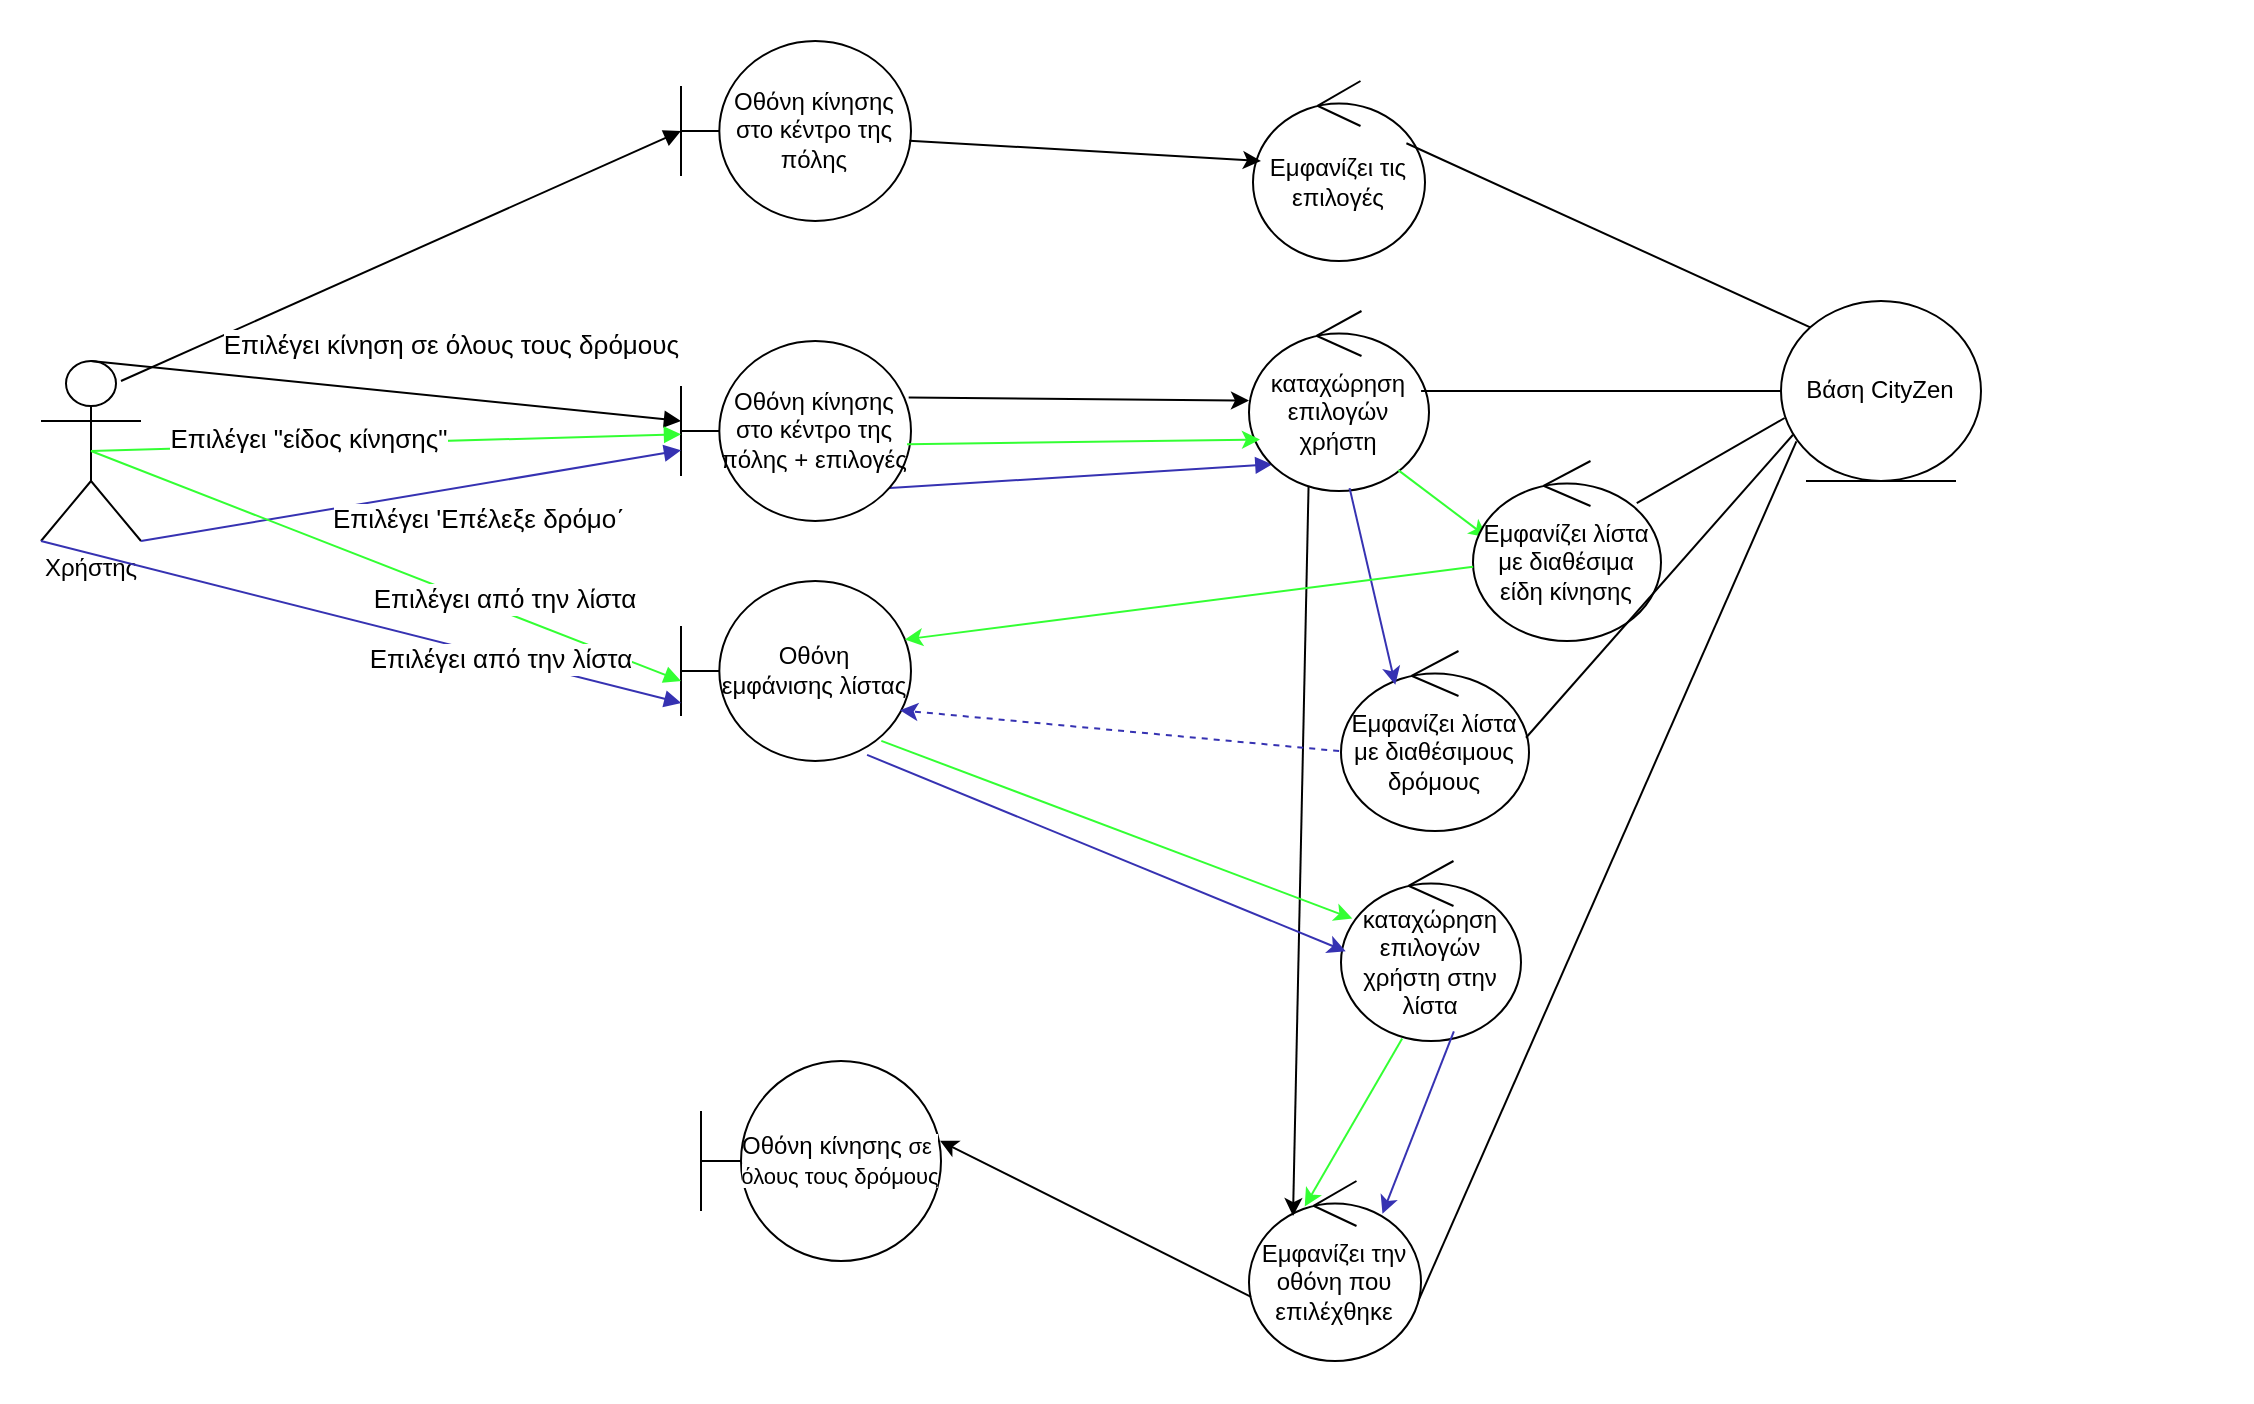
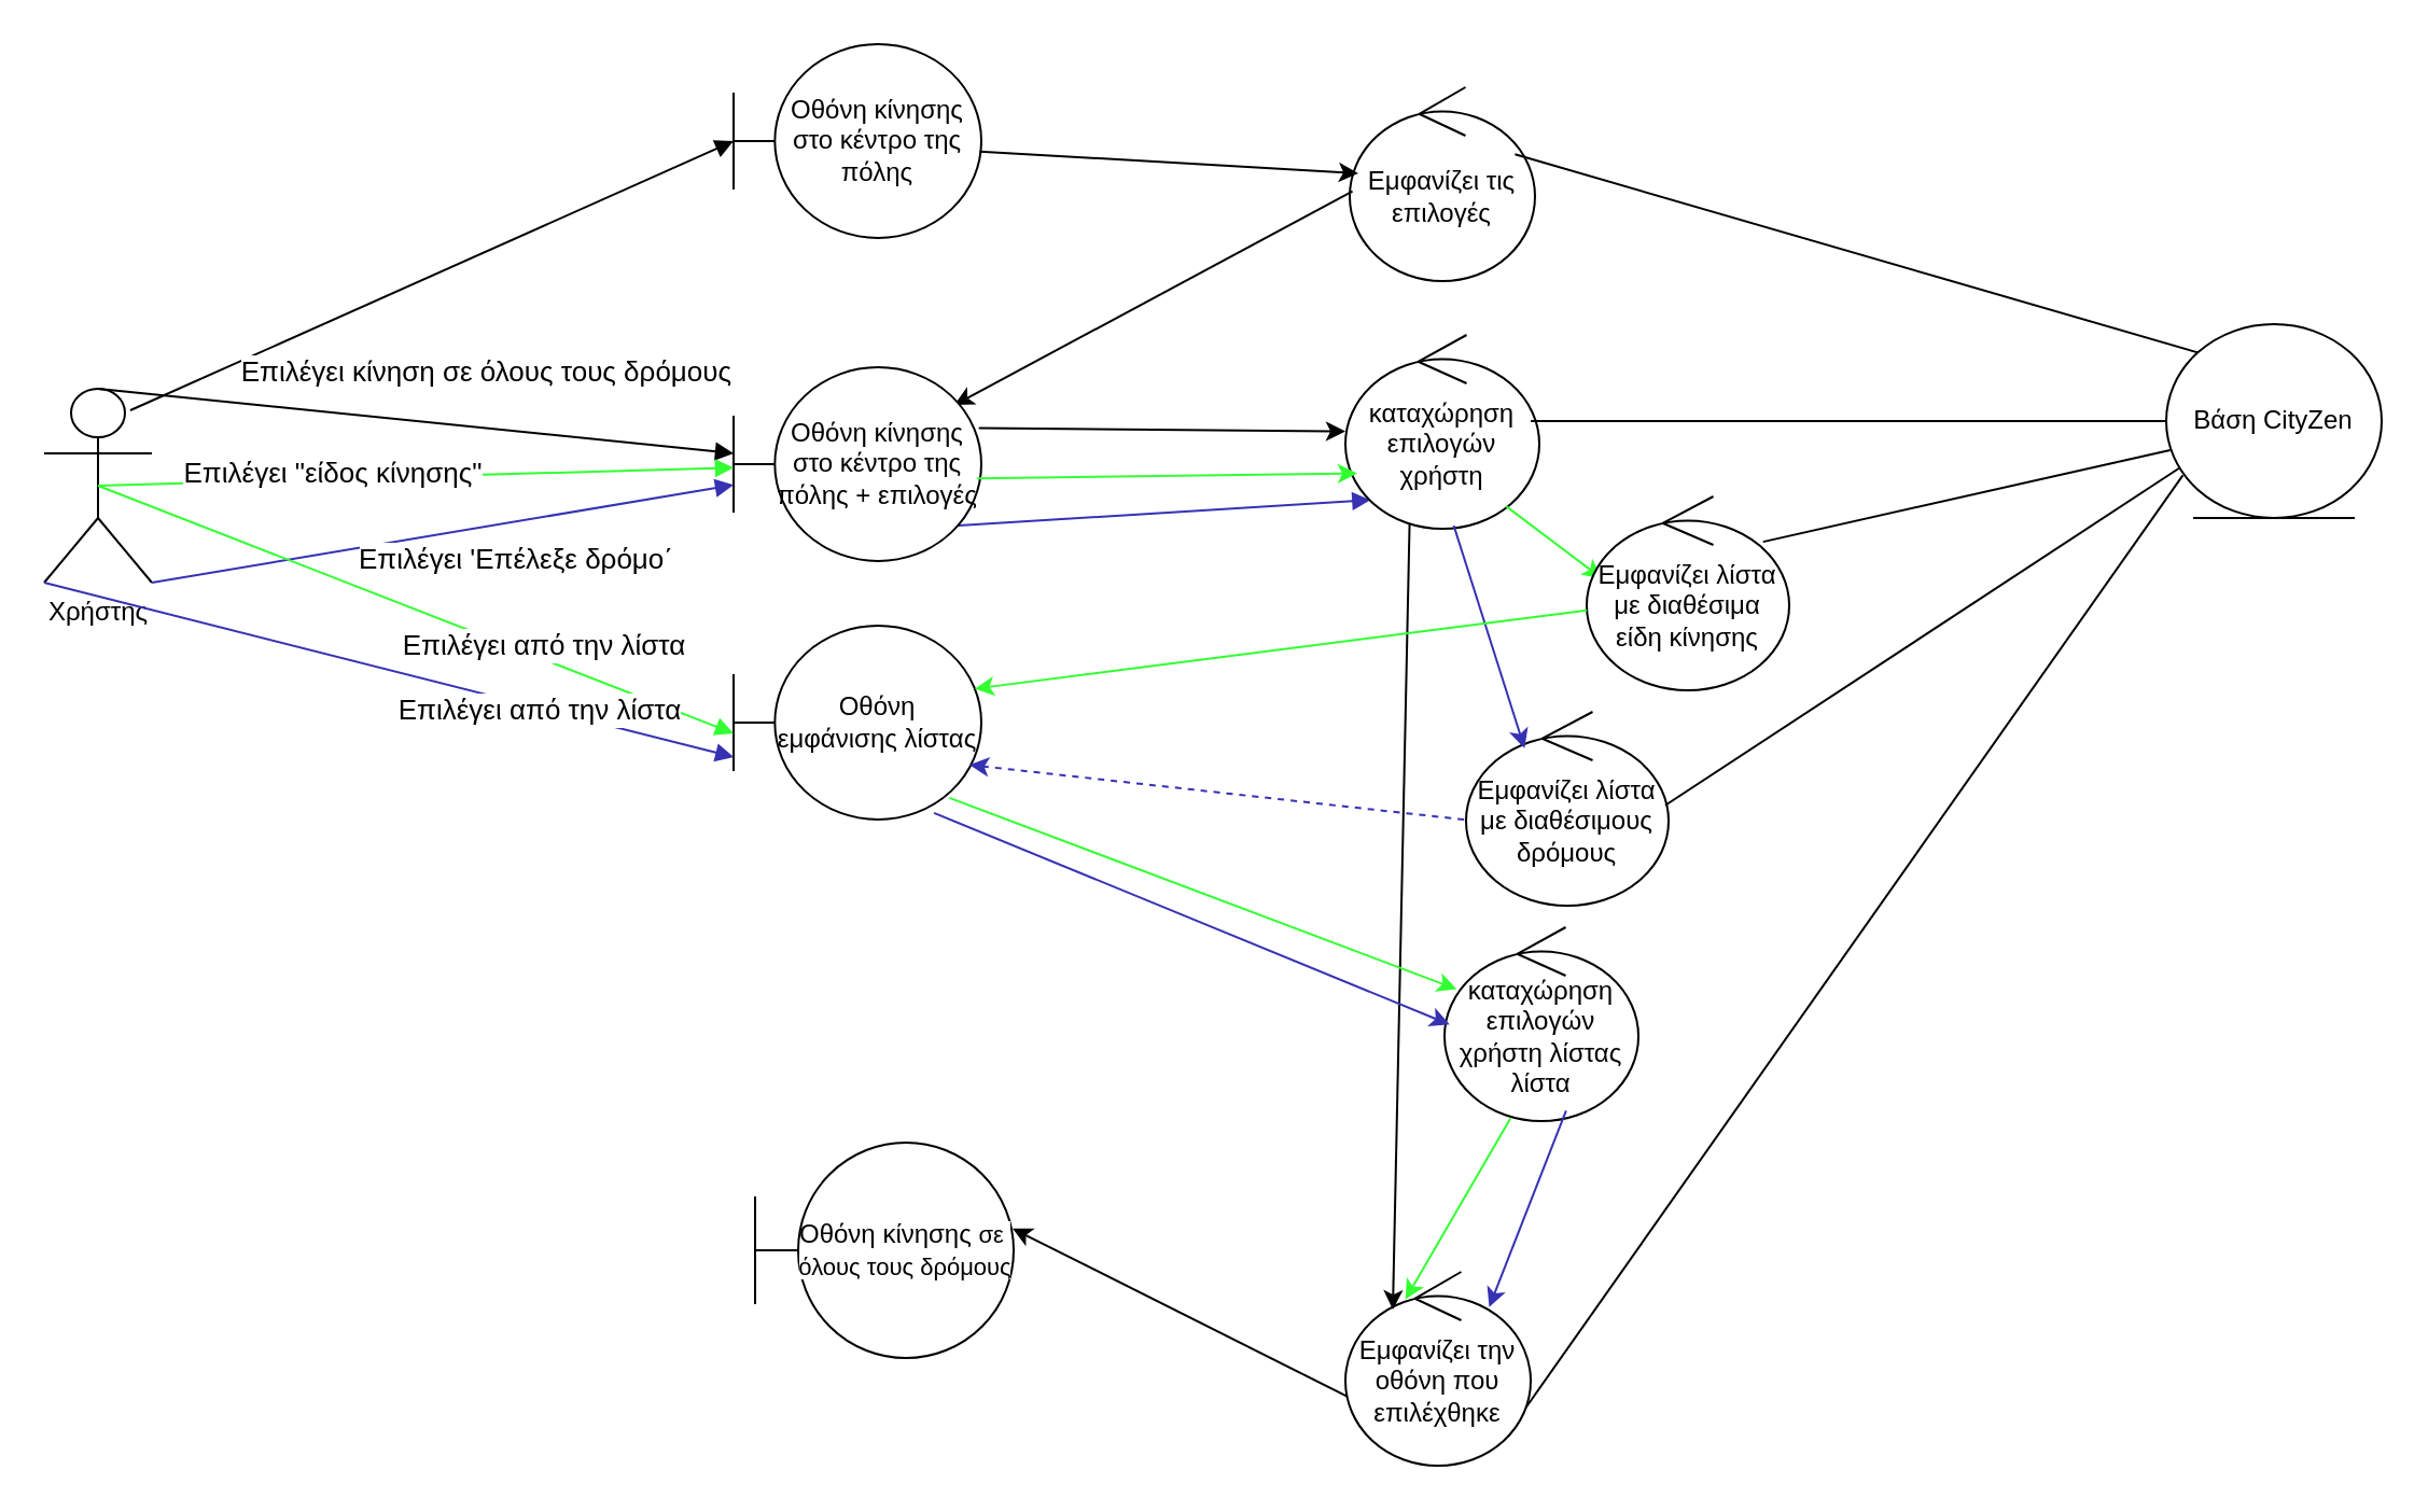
+ <mxCell id="8" value="" style="endArrow=classic;html=1;rounded=0;exitX=0.015;exitY=0.537;exitDx=0;exitDy=0;exitPerimeter=0;entryX=0.891;entryY=0.195;entryDx=0;entryDy=0;entryPerimeter=0;" edge="1" parent="1" source="6" target="14"><mxGeometry width="50" height="50" relative="1" as="geometry"><mxPoint x="480" y="240" as="sourcePoint" /><mxPoint x="580" y="300" as="targetPoint" /></mxGeometry></mxCell>
- <mxCell id="7" value="Βάση CityZen" style="ellipse;shape=umlEntity;whiteSpace=wrap;html=1;fillColor=default;" vertex="1" parent="1"><mxGeometry x="890" y="150" width="100" height="90" as="geometry" /></mxCell>
+ <mxCell id="7" value="Βάση CityZen" style="ellipse;shape=umlEntity;whiteSpace=wrap;html=1;fillColor=default;" vertex="1" parent="1"><mxGeometry x="1005" y="150" width="100" height="90" as="geometry" /></mxCell>
- <mxCell id="19" value="Εμφανίζει λίστα με διαθέσιμους δρόμους" style="ellipse;shape=umlControl;whiteSpace=wrap;html=1;fillColor=default;" vertex="1" parent="1"><mxGeometry x="670" y="325" width="94" height="90" as="geometry" /></mxCell>
+ <mxCell id="19" value="Εμφανίζει λίστα με διαθέσιμους δρόμους" style="ellipse;shape=umlControl;whiteSpace=wrap;html=1;fillColor=default;" vertex="1" parent="1"><mxGeometry x="680" y="330" width="94" height="90" as="geometry" /></mxCell>
- <mxCell id="34" value="καταχώρηση επιλογών χρήστη στην λίστα" style="ellipse;shape=umlControl;whiteSpace=wrap;html=1;" vertex="1" parent="1"><mxGeometry x="670" y="430" width="90" height="90" as="geometry" /></mxCell>
+ <mxCell id="34" value="καταχώρηση επιλογών χρήστη λίστας λίστα" style="ellipse;shape=umlControl;whiteSpace=wrap;html=1;" vertex="1" parent="1"><mxGeometry x="670" y="430" width="90" height="90" as="geometry" /></mxCell>
